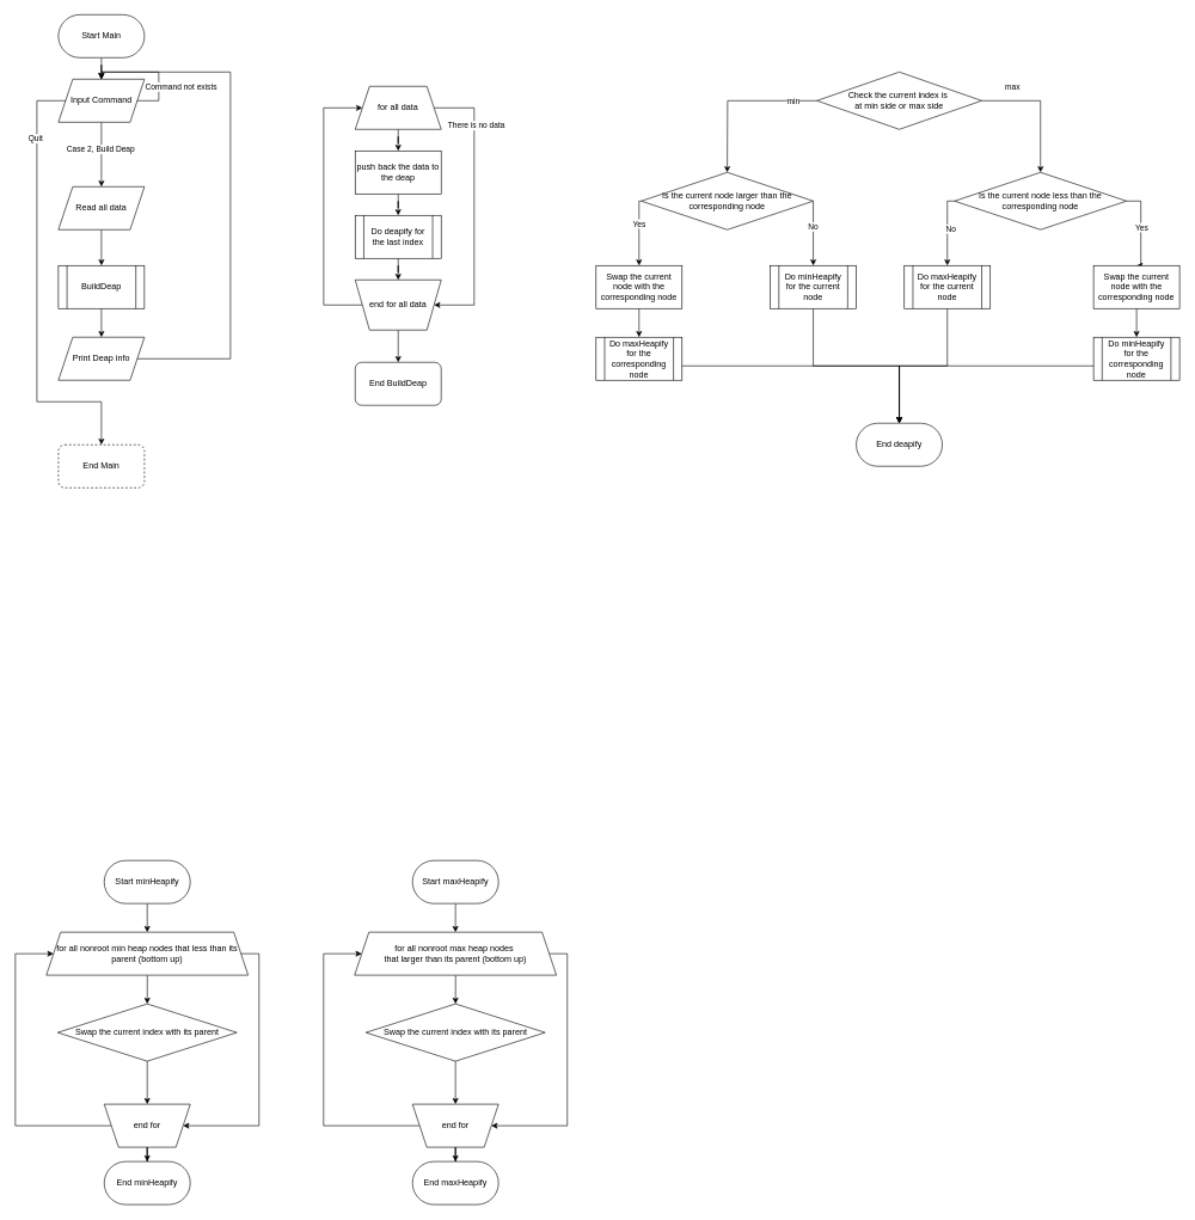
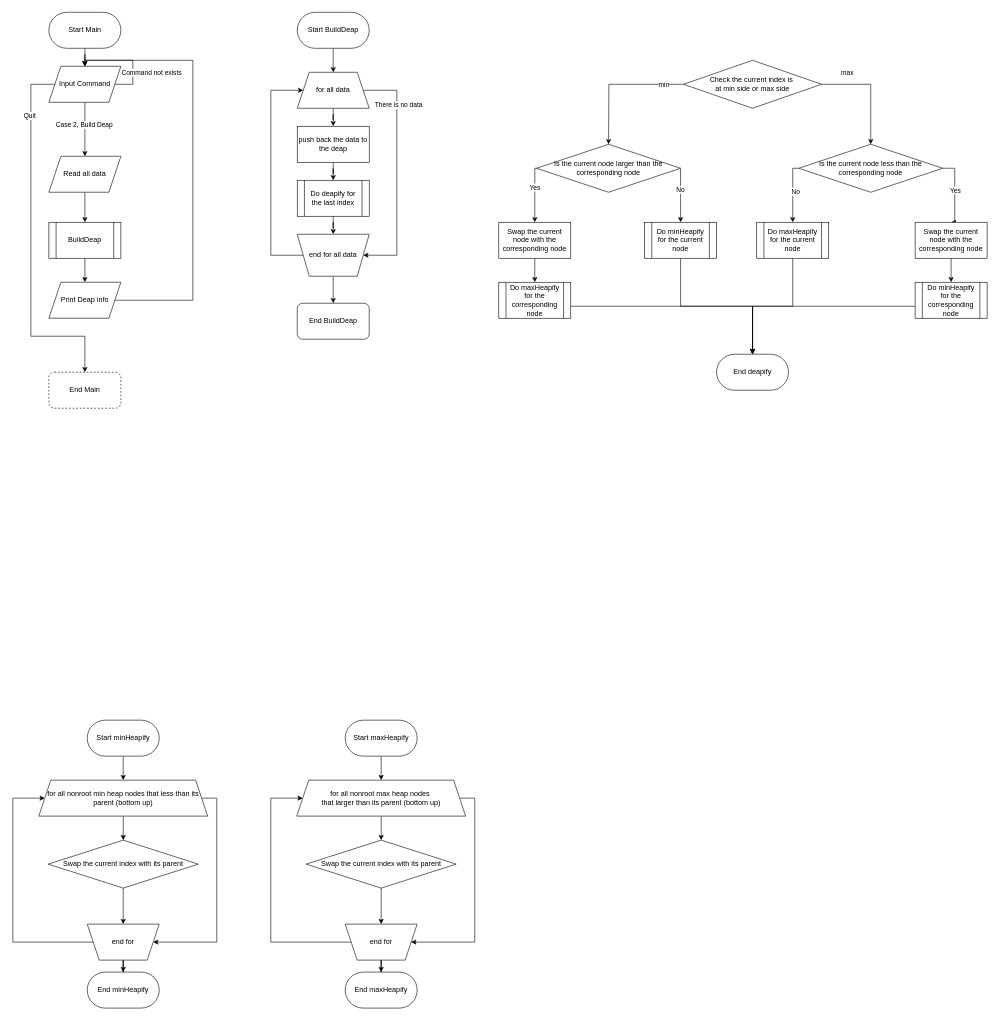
+ <mxCell id="3" value="Start BuildDeap" style="rounded=1;whiteSpace=wrap;html=1;arcSize=50;" parent="1" vertex="1"><mxGeometry x="495" y="20" width="120" height="60" as="geometry" /></mxCell>
+ <mxCell id="2" style="edgeStyle=orthogonalEdgeStyle;rounded=0;orthogonalLoop=1;jettySize=auto;html=1;entryX=0.5;entryY=0;entryDx=0;entryDy=0;" parent="1" source="3" target="7" edge="1"><mxGeometry relative="1" as="geometry" /></mxCell>
